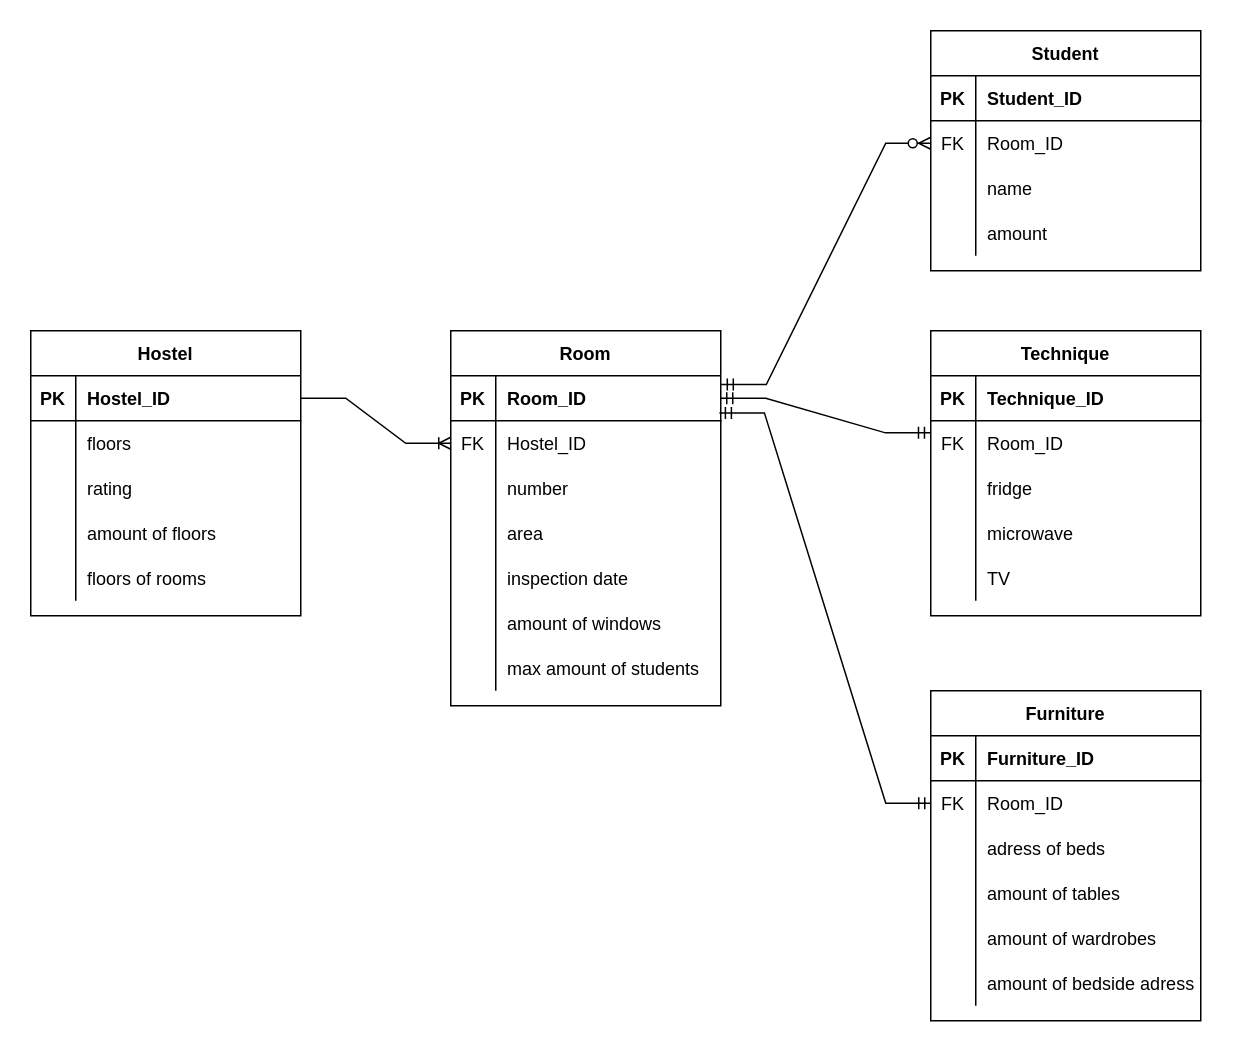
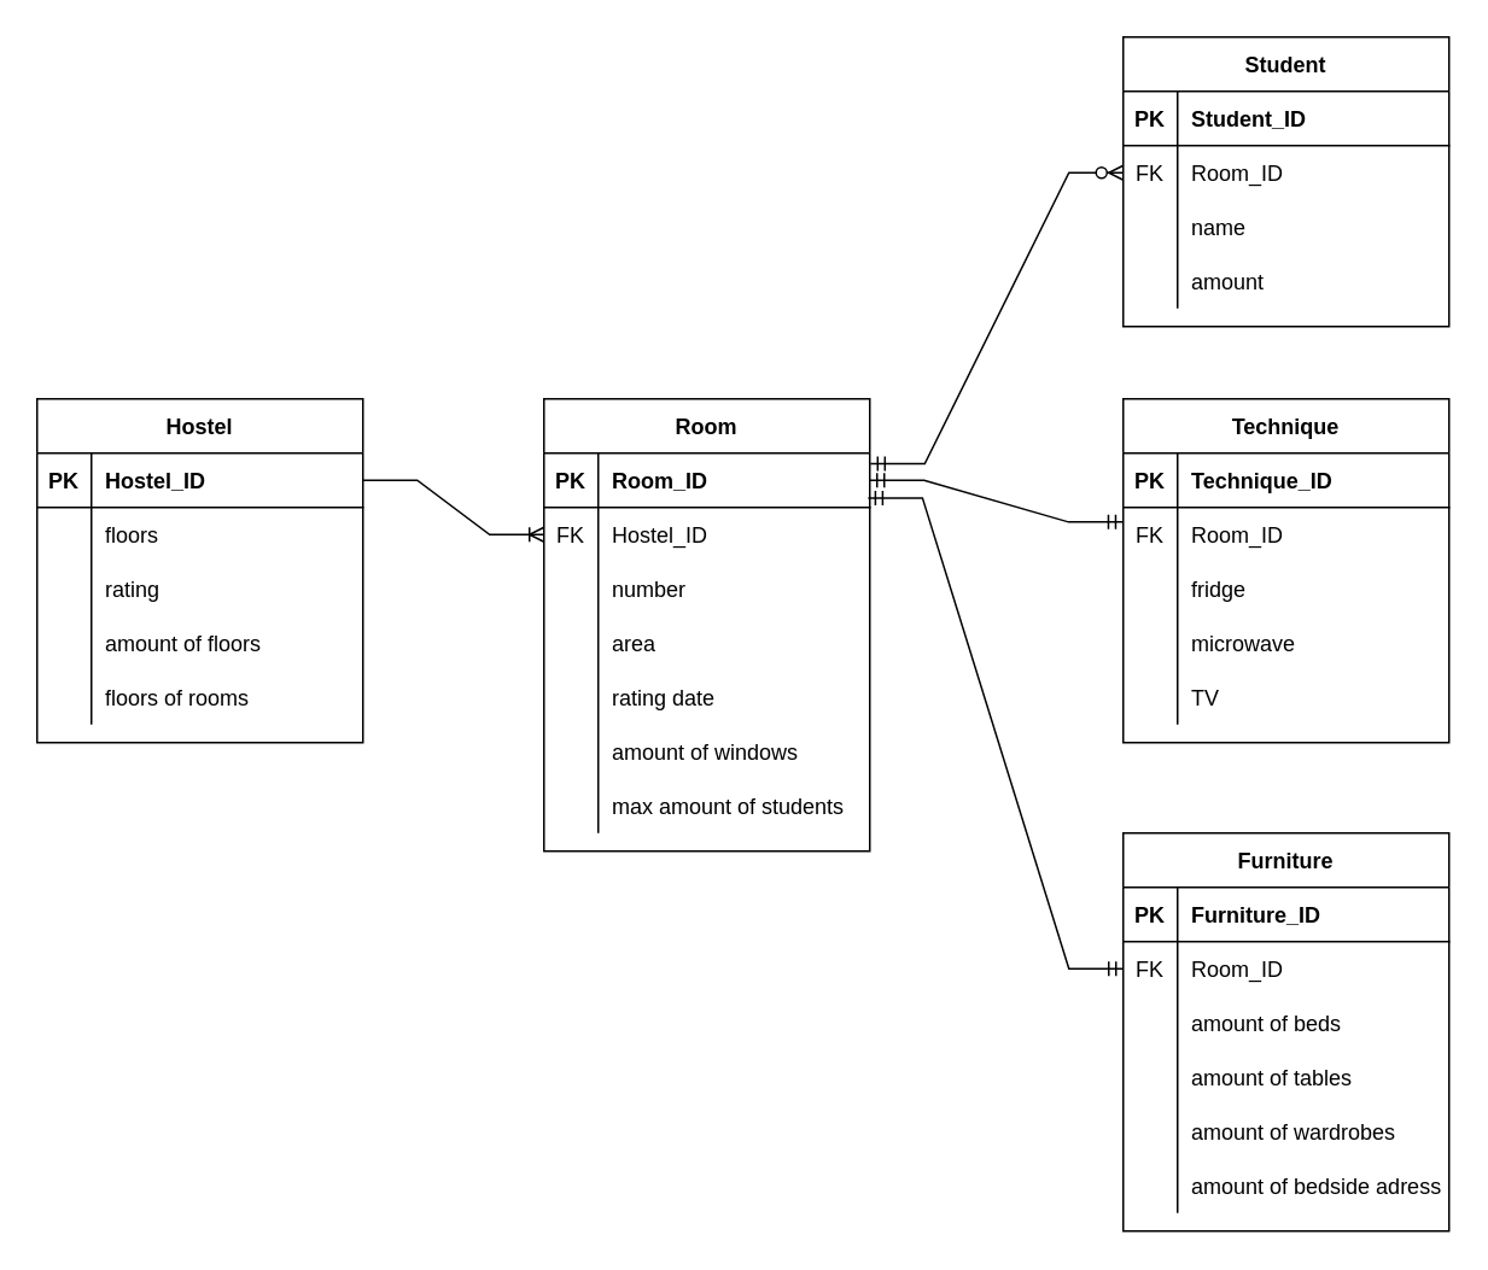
- <mxCell id="33" value="inspection date" style="shape=partialRectangle;connectable=0;fillColor=none;top=0;left=0;bottom=0;right=0;align=left;spacingLeft=6;overflow=hidden;sketch=0;" parent="31" vertex="1"><mxGeometry x="30" width="150" height="30" as="geometry"><mxRectangle width="150" height="30" as="alternateBounds" /></mxGeometry></mxCell>
+ <mxCell id="33" value="rating date" style="shape=partialRectangle;connectable=0;fillColor=none;top=0;left=0;bottom=0;right=0;align=left;spacingLeft=6;overflow=hidden;sketch=0;" parent="31" vertex="1"><mxGeometry x="30" width="150" height="30" as="geometry"><mxRectangle width="150" height="30" as="alternateBounds" /></mxGeometry></mxCell>
- <mxCell id="65" value="adress of beds" style="shape=partialRectangle;connectable=0;fillColor=none;top=0;left=0;bottom=0;right=0;align=left;spacingLeft=6;overflow=hidden;sketch=0;" parent="63" vertex="1"><mxGeometry x="30" width="150" height="30" as="geometry"><mxRectangle width="150" height="30" as="alternateBounds" /></mxGeometry></mxCell>
+ <mxCell id="65" value="amount of beds" style="shape=partialRectangle;connectable=0;fillColor=none;top=0;left=0;bottom=0;right=0;align=left;spacingLeft=6;overflow=hidden;sketch=0;" parent="63" vertex="1"><mxGeometry x="30" width="150" height="30" as="geometry"><mxRectangle width="150" height="30" as="alternateBounds" /></mxGeometry></mxCell>
